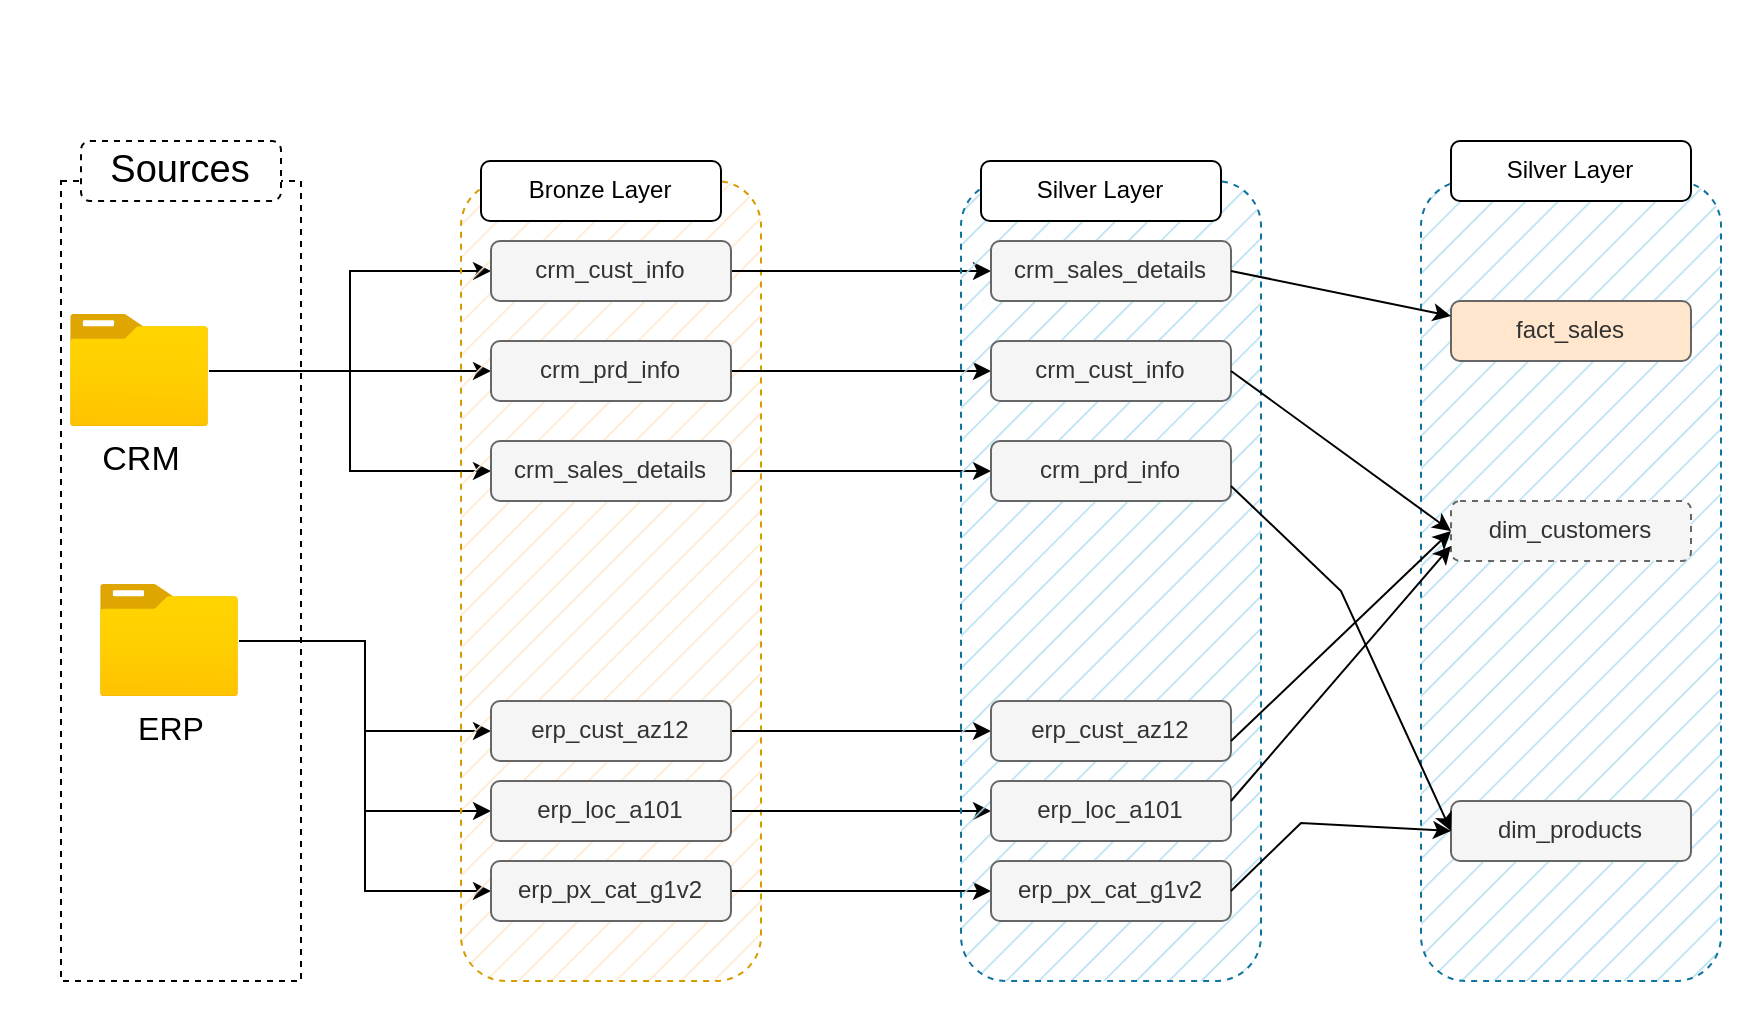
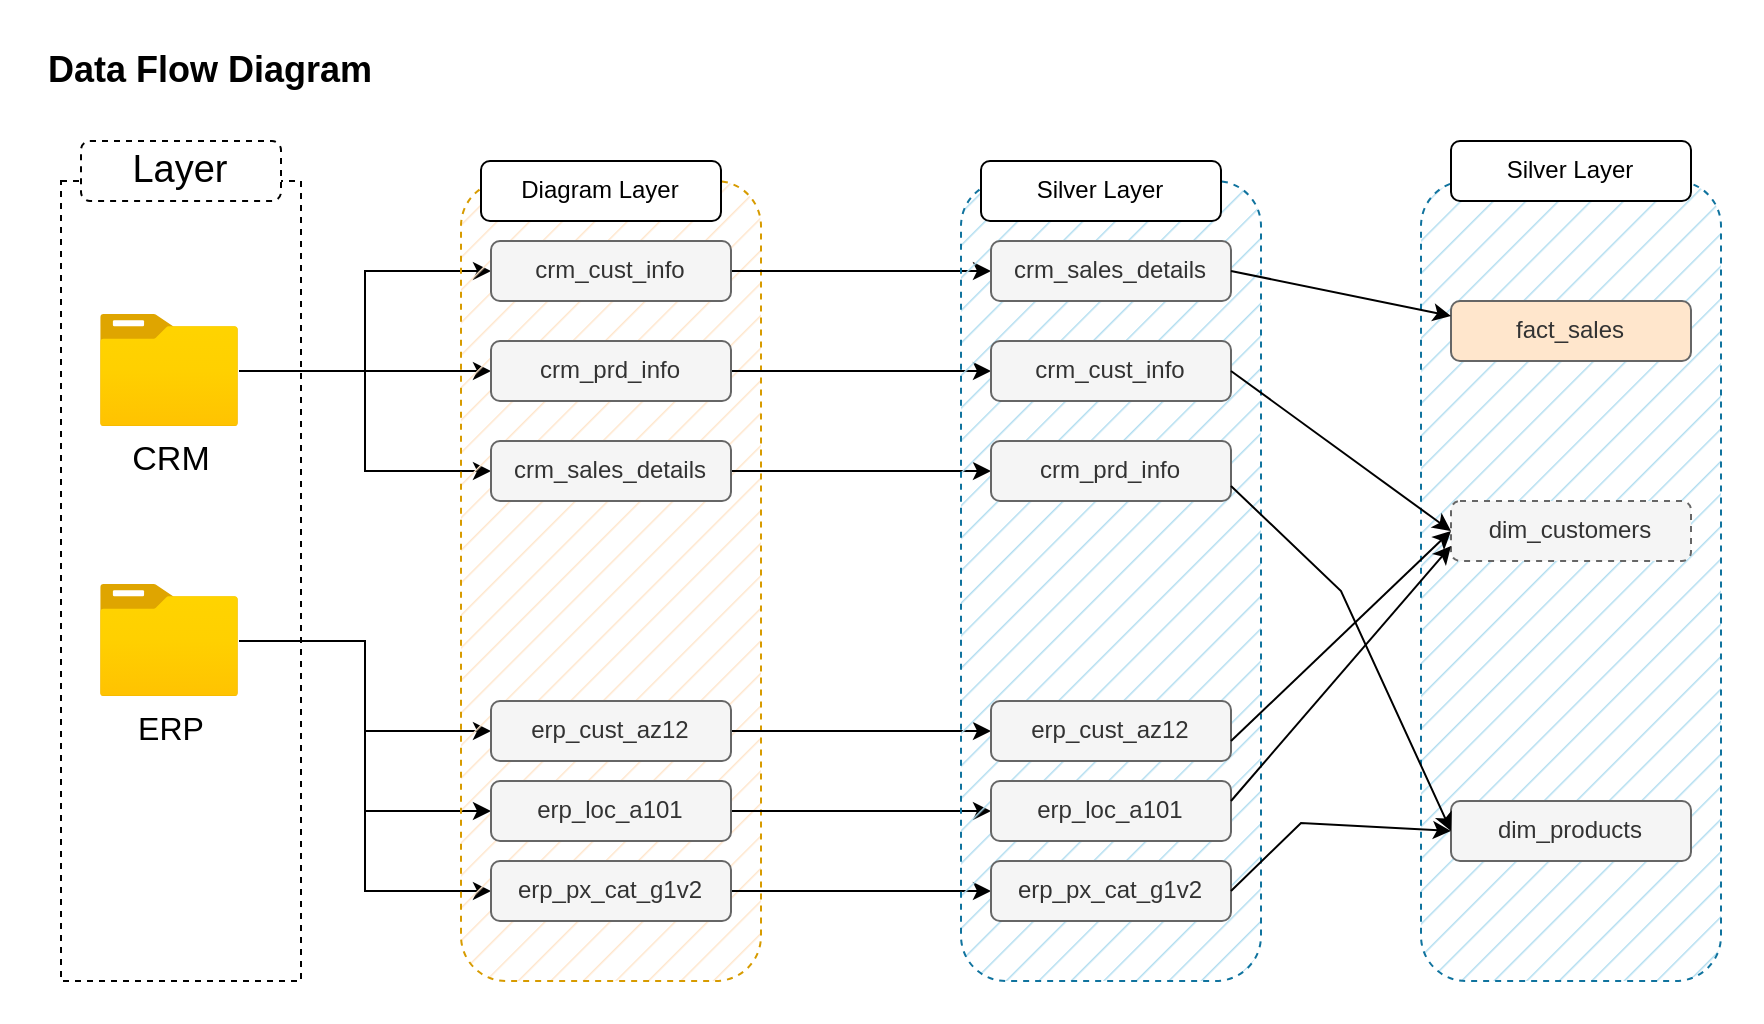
+ <mxCell id="2" value="&lt;b&gt;&lt;font style=&quot;font-size: 18px;&quot;&gt;Data Flow Diagram&lt;/font&gt;&lt;/b&gt;" style="text;html=1;align=center;verticalAlign=middle;whiteSpace=wrap;rounded=0;" parent="1" vertex="1"><mxGeometry x="20" y="20" width="170" height="30" as="geometry" /></mxCell>
- <mxCell id="4" value="&lt;font style=&quot;font-size: 19px;&quot;&gt;Sources&lt;/font&gt;" style="rounded=1;whiteSpace=wrap;html=1;fillColor=default;dashed=1;" parent="1" vertex="1"><mxGeometry x="40" y="70" width="100" height="30" as="geometry" /></mxCell>
+ <mxCell id="4" value="&lt;font style=&quot;font-size: 19px;&quot;&gt;Layer&lt;/font&gt;" style="rounded=1;whiteSpace=wrap;html=1;fillColor=default;dashed=1;" parent="1" vertex="1"><mxGeometry x="40" y="70" width="100" height="30" as="geometry" /></mxCell>
- <mxCell id="14" value="Bronze Layer" style="rounded=1;whiteSpace=wrap;html=1;" parent="1" vertex="1"><mxGeometry x="240" y="80" width="120" height="30" as="geometry" /></mxCell>
+ <mxCell id="14" value="Diagram Layer" style="rounded=1;whiteSpace=wrap;html=1;" parent="1" vertex="1"><mxGeometry x="240" y="80" width="120" height="30" as="geometry" /></mxCell>
- <mxCell id="8" value="&lt;font style=&quot;font-size: 17px;&quot;&gt;CRM&lt;/font&gt;" style="image;aspect=fixed;html=1;points=[];align=center;fontSize=12;image=img/lib/azure2/general/Folder_Blank.svg;" parent="1" vertex="1"><mxGeometry x="35" y="157" width="69" height="56.0" as="geometry" /></mxCell>
+ <mxCell id="8" value="&lt;font style=&quot;font-size: 17px;&quot;&gt;CRM&lt;/font&gt;" style="image;aspect=fixed;html=1;points=[];align=center;fontSize=12;image=img/lib/azure2/general/Folder_Blank.svg;" parent="1" vertex="1"><mxGeometry x="50" y="157" width="69" height="56.0" as="geometry" /></mxCell>
